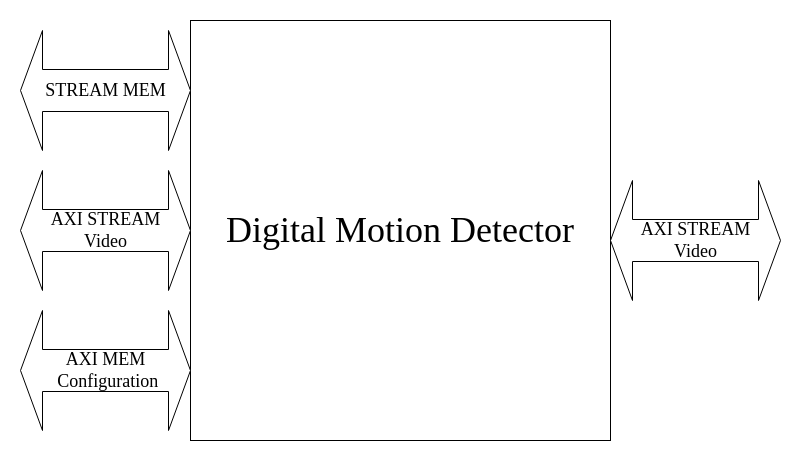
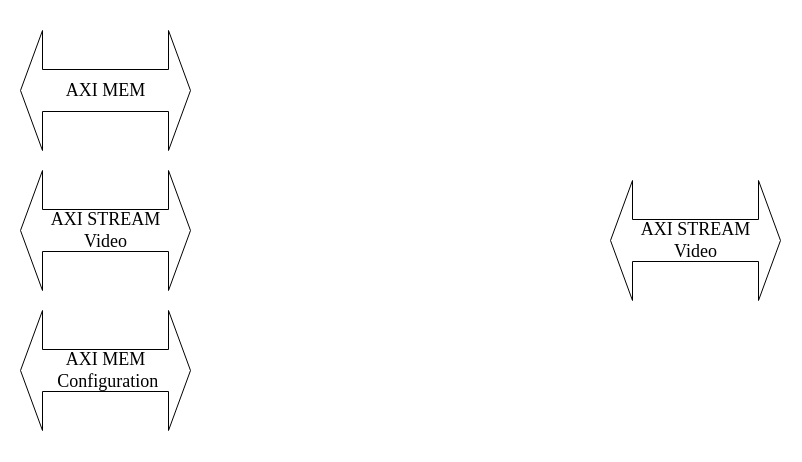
- <mxCell id="6" value="&lt;font style=&quot;font-size: 18px;&quot; face=&quot;Times New Roman&quot;&gt;STREAM MEM&lt;/font&gt;" style="html=1;shadow=0;dashed=0;align=center;verticalAlign=middle;shape=mxgraph.arrows2.twoWayArrow;dy=0.65;dx=22;" vertex="1" parent="1"><mxGeometry x="20" y="30" width="170" height="120" as="geometry" /></mxCell>
+ <mxCell id="6" value="&lt;font style=&quot;font-size: 18px;&quot; face=&quot;Times New Roman&quot;&gt;AXI MEM&lt;/font&gt;" style="html=1;shadow=0;dashed=0;align=center;verticalAlign=middle;shape=mxgraph.arrows2.twoWayArrow;dy=0.65;dx=22;" vertex="1" parent="1"><mxGeometry x="20" y="30" width="170" height="120" as="geometry" /></mxCell>
- <mxCell id="2" value="&lt;font style=&quot;font-size: 36px;&quot; face=&quot;Times New Roman&quot;&gt;Digital Motion Detector&lt;/font&gt;" style="whiteSpace=wrap;html=1;aspect=fixed;" vertex="1" parent="1"><mxGeometry x="190" y="20" width="420" height="420" as="geometry" /></mxCell>
